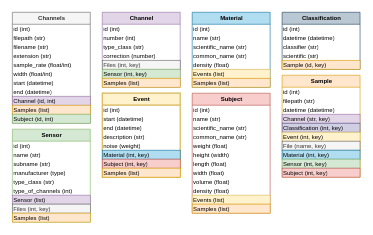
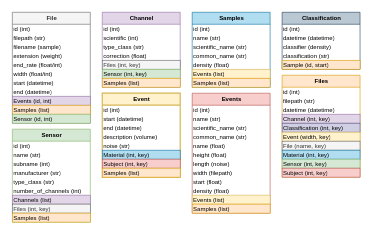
- <mxCell id="2" value="Channels" style="swimlane;fontStyle=1;childLayout=stackLayout;horizontal=1;startSize=20;horizontalStack=0;resizeParent=1;resizeParentMax=0;resizeLast=0;collapsible=0;marginBottom=0;whiteSpace=wrap;html=1;fillColor=#f5f5f5;fontColor=#333333;strokeColor=#666666;fontFamily=Arial;fontSize=10;spacing=0;spacingLeft=2;spacingTop=2;spacingBottom=2;" parent="1" vertex="1"><mxGeometry x="20" y="20" width="130" height="185" as="geometry" /></mxCell>
+ <mxCell id="2" value="File" style="swimlane;fontStyle=1;childLayout=stackLayout;horizontal=1;startSize=20;horizontalStack=0;resizeParent=1;resizeParentMax=0;resizeLast=0;collapsible=0;marginBottom=0;whiteSpace=wrap;html=1;fillColor=#f5f5f5;fontColor=#333333;strokeColor=#666666;fontFamily=Arial;fontSize=10;spacing=0;spacingLeft=2;spacingTop=2;spacingBottom=2;" parent="1" vertex="1"><mxGeometry x="20" y="20" width="130" height="185" as="geometry" /></mxCell>
- <mxCell id="71" value="Material" style="swimlane;fontStyle=1;childLayout=stackLayout;horizontal=1;startSize=20;horizontalStack=0;resizeParent=1;resizeParentMax=0;resizeLast=0;collapsible=0;marginBottom=0;whiteSpace=wrap;html=1;fillColor=#b1ddf0;strokeColor=#10739e;fontFamily=Arial;fontSize=10;spacing=0;spacingLeft=2;spacingTop=2;spacingBottom=2;" parent="1" vertex="1"><mxGeometry x="320" y="20" width="130" height="125" as="geometry" /></mxCell>
+ <mxCell id="71" value="Samples" style="swimlane;fontStyle=1;childLayout=stackLayout;horizontal=1;startSize=20;horizontalStack=0;resizeParent=1;resizeParentMax=0;resizeLast=0;collapsible=0;marginBottom=0;whiteSpace=wrap;html=1;fillColor=#b1ddf0;strokeColor=#10739e;fontFamily=Arial;fontSize=10;spacing=0;spacingLeft=2;spacingTop=2;spacingBottom=2;" parent="1" vertex="1"><mxGeometry x="320" y="20" width="130" height="125" as="geometry" /></mxCell>
- <mxCell id="16" value="number (int)" style="text;strokeColor=none;fillColor=none;align=left;verticalAlign=middle;spacingLeft=2;spacingRight=4;overflow=hidden;points=[[0,0.5],[1,0.5]];portConstraint=eastwest;rotatable=0;whiteSpace=wrap;html=1;fontStyle=0;fontFamily=Arial;fontSize=10;spacing=0;spacingTop=2;spacingBottom=2;" parent="14" vertex="1"><mxGeometry y="35" width="130" height="15" as="geometry" /></mxCell>
+ <mxCell id="16" value="scientific (int)" style="text;strokeColor=none;fillColor=none;align=left;verticalAlign=middle;spacingLeft=2;spacingRight=4;overflow=hidden;points=[[0,0.5],[1,0.5]];portConstraint=eastwest;rotatable=0;whiteSpace=wrap;html=1;fontStyle=0;fontFamily=Arial;fontSize=10;spacing=0;spacingTop=2;spacingBottom=2;" parent="14" vertex="1"><mxGeometry y="35" width="130" height="15" as="geometry" /></mxCell>
- <mxCell id="5" value="filename (str)" style="text;strokeColor=none;fillColor=none;align=left;verticalAlign=middle;spacingLeft=2;spacingRight=4;overflow=hidden;points=[[0,0.5],[1,0.5]];portConstraint=eastwest;rotatable=0;whiteSpace=wrap;html=1;fontStyle=0;fontFamily=Arial;fontSize=10;spacing=0;spacingTop=2;spacingBottom=2;" parent="2" vertex="1"><mxGeometry y="50" width="130" height="15" as="geometry" /></mxCell>
+ <mxCell id="5" value="filename (sample)" style="text;strokeColor=none;fillColor=none;align=left;verticalAlign=middle;spacingLeft=2;spacingRight=4;overflow=hidden;points=[[0,0.5],[1,0.5]];portConstraint=eastwest;rotatable=0;whiteSpace=wrap;html=1;fontStyle=0;fontFamily=Arial;fontSize=10;spacing=0;spacingTop=2;spacingBottom=2;" parent="2" vertex="1"><mxGeometry y="50" width="130" height="15" as="geometry" /></mxCell>
- <mxCell id="47" value="classifier (str)" style="text;strokeColor=none;fillColor=none;align=left;verticalAlign=middle;spacingLeft=2;spacingRight=4;overflow=hidden;points=[[0,0.5],[1,0.5]];portConstraint=eastwest;rotatable=0;whiteSpace=wrap;html=1;fontStyle=0;fontFamily=Arial;fontSize=10;spacing=0;spacingTop=2;spacingBottom=2;" parent="44" vertex="1"><mxGeometry y="50" width="130" height="15" as="geometry" /></mxCell>
+ <mxCell id="47" value="classifier (density)" style="text;strokeColor=none;fillColor=none;align=left;verticalAlign=middle;spacingLeft=2;spacingRight=4;overflow=hidden;points=[[0,0.5],[1,0.5]];portConstraint=eastwest;rotatable=0;whiteSpace=wrap;html=1;fontStyle=0;fontFamily=Arial;fontSize=10;spacing=0;spacingTop=2;spacingBottom=2;" parent="44" vertex="1"><mxGeometry y="50" width="130" height="15" as="geometry" /></mxCell>
- <mxCell id="6" value="extension (str)" style="text;strokeColor=none;fillColor=none;align=left;verticalAlign=middle;spacingLeft=2;spacingRight=4;overflow=hidden;points=[[0,0.5],[1,0.5]];portConstraint=eastwest;rotatable=0;whiteSpace=wrap;html=1;fontStyle=0;fontFamily=Arial;fontSize=10;spacing=0;spacingTop=2;spacingBottom=2;" parent="2" vertex="1"><mxGeometry y="65" width="130" height="15" as="geometry" /></mxCell>
+ <mxCell id="6" value="extension (weight)" style="text;strokeColor=none;fillColor=none;align=left;verticalAlign=middle;spacingLeft=2;spacingRight=4;overflow=hidden;points=[[0,0.5],[1,0.5]];portConstraint=eastwest;rotatable=0;whiteSpace=wrap;html=1;fontStyle=0;fontFamily=Arial;fontSize=10;spacing=0;spacingTop=2;spacingBottom=2;" parent="2" vertex="1"><mxGeometry y="65" width="130" height="15" as="geometry" /></mxCell>
- <mxCell id="18" value="correction (number)" style="text;strokeColor=none;fillColor=none;align=left;verticalAlign=middle;spacingLeft=2;spacingRight=4;overflow=hidden;points=[[0,0.5],[1,0.5]];portConstraint=eastwest;rotatable=0;whiteSpace=wrap;html=1;fontStyle=0;fontFamily=Arial;fontSize=10;spacing=0;spacingTop=2;spacingBottom=2;" parent="14" vertex="1"><mxGeometry y="65" width="130" height="15" as="geometry" /></mxCell>
+ <mxCell id="18" value="correction (float)" style="text;strokeColor=none;fillColor=none;align=left;verticalAlign=middle;spacingLeft=2;spacingRight=4;overflow=hidden;points=[[0,0.5],[1,0.5]];portConstraint=eastwest;rotatable=0;whiteSpace=wrap;html=1;fontStyle=0;fontFamily=Arial;fontSize=10;spacing=0;spacingTop=2;spacingBottom=2;" parent="14" vertex="1"><mxGeometry y="65" width="130" height="15" as="geometry" /></mxCell>
- <mxCell id="48" value="scientific (str)" style="text;strokeColor=none;fillColor=none;align=left;verticalAlign=middle;spacingLeft=2;spacingRight=4;overflow=hidden;points=[[0,0.5],[1,0.5]];portConstraint=eastwest;rotatable=0;whiteSpace=wrap;html=1;fontStyle=0;fontFamily=Arial;fontSize=10;spacing=0;spacingTop=2;spacingBottom=2;" parent="44" vertex="1"><mxGeometry y="65" width="130" height="15" as="geometry" /></mxCell>
+ <mxCell id="48" value="classification (str)" style="text;strokeColor=none;fillColor=none;align=left;verticalAlign=middle;spacingLeft=2;spacingRight=4;overflow=hidden;points=[[0,0.5],[1,0.5]];portConstraint=eastwest;rotatable=0;whiteSpace=wrap;html=1;fontStyle=0;fontFamily=Arial;fontSize=10;spacing=0;spacingTop=2;spacingBottom=2;" parent="44" vertex="1"><mxGeometry y="65" width="130" height="15" as="geometry" /></mxCell>
- <mxCell id="7" value="sample_rate (float/int)" style="text;strokeColor=none;fillColor=none;align=left;verticalAlign=middle;spacingLeft=2;spacingRight=4;overflow=hidden;points=[[0,0.5],[1,0.5]];portConstraint=eastwest;rotatable=0;whiteSpace=wrap;html=1;fontStyle=0;fontFamily=Arial;fontSize=10;spacing=0;spacingTop=2;spacingBottom=2;" parent="2" vertex="1"><mxGeometry y="80" width="130" height="15" as="geometry" /></mxCell>
+ <mxCell id="7" value="end_rate (float/int)" style="text;strokeColor=none;fillColor=none;align=left;verticalAlign=middle;spacingLeft=2;spacingRight=4;overflow=hidden;points=[[0,0.5],[1,0.5]];portConstraint=eastwest;rotatable=0;whiteSpace=wrap;html=1;fontStyle=0;fontFamily=Arial;fontSize=10;spacing=0;spacingTop=2;spacingBottom=2;" parent="2" vertex="1"><mxGeometry y="80" width="130" height="15" as="geometry" /></mxCell>
- <mxCell id="49" value="Sample (id, key)" style="text;strokeColor=#d79b00;fillColor=#ffe6cc;align=left;verticalAlign=middle;spacingLeft=2;spacingRight=4;overflow=hidden;points=[[0,0.5],[1,0.5]];portConstraint=eastwest;rotatable=0;whiteSpace=wrap;html=1;fontStyle=0;fontFamily=Arial;fontSize=10;spacing=0;spacingTop=2;spacingBottom=2;" parent="44" vertex="1"><mxGeometry y="80" width="130" height="15" as="geometry" /></mxCell>
+ <mxCell id="49" value="Sample (id, start)" style="text;strokeColor=#d79b00;fillColor=#ffe6cc;align=left;verticalAlign=middle;spacingLeft=2;spacingRight=4;overflow=hidden;points=[[0,0.5],[1,0.5]];portConstraint=eastwest;rotatable=0;whiteSpace=wrap;html=1;fontStyle=0;fontFamily=Arial;fontSize=10;spacing=0;spacingTop=2;spacingBottom=2;" parent="44" vertex="1"><mxGeometry y="80" width="130" height="15" as="geometry" /></mxCell>
- <mxCell id="50" value="Sample" style="swimlane;fontStyle=1;childLayout=stackLayout;horizontal=1;startSize=20;horizontalStack=0;resizeParent=1;resizeParentMax=0;resizeLast=0;collapsible=0;marginBottom=0;whiteSpace=wrap;html=1;fillColor=#ffe6cc;strokeColor=#d79b00;fontFamily=Arial;fontSize=10;spacing=0;spacingLeft=2;spacingTop=2;spacingBottom=2;" parent="1" vertex="1"><mxGeometry x="470" y="125" width="130" height="170" as="geometry" /></mxCell>
+ <mxCell id="50" value="Files" style="swimlane;fontStyle=1;childLayout=stackLayout;horizontal=1;startSize=20;horizontalStack=0;resizeParent=1;resizeParentMax=0;resizeLast=0;collapsible=0;marginBottom=0;whiteSpace=wrap;html=1;fillColor=#ffe6cc;strokeColor=#d79b00;fontFamily=Arial;fontSize=10;spacing=0;spacingLeft=2;spacingTop=2;spacingBottom=2;" parent="1" vertex="1"><mxGeometry x="470" y="125" width="130" height="170" as="geometry" /></mxCell>
- <mxCell id="22" value="Subject" style="swimlane;fontStyle=1;childLayout=stackLayout;horizontal=1;startSize=20;horizontalStack=0;resizeParent=1;resizeParentMax=0;resizeLast=0;collapsible=0;marginBottom=0;whiteSpace=wrap;html=1;fillColor=#f8cecc;strokeColor=#b85450;fontFamily=Arial;fontSize=10;spacing=0;spacingLeft=2;spacingTop=2;spacingBottom=2;" parent="1" vertex="1"><mxGeometry x="320" y="155" width="130" height="200" as="geometry" /></mxCell>
+ <mxCell id="22" value="Events" style="swimlane;fontStyle=1;childLayout=stackLayout;horizontal=1;startSize=20;horizontalStack=0;resizeParent=1;resizeParentMax=0;resizeLast=0;collapsible=0;marginBottom=0;whiteSpace=wrap;html=1;fillColor=#f8cecc;strokeColor=#b85450;fontFamily=Arial;fontSize=10;spacing=0;spacingLeft=2;spacingTop=2;spacingBottom=2;" parent="1" vertex="1"><mxGeometry x="320" y="155" width="130" height="200" as="geometry" /></mxCell>
- <mxCell id="11" value="Channel (id, int)" style="text;strokeColor=#9673a6;fillColor=#e1d5e7;align=left;verticalAlign=middle;spacingLeft=2;spacingRight=4;overflow=hidden;points=[[0,0.5],[1,0.5]];portConstraint=eastwest;rotatable=0;whiteSpace=wrap;html=1;fontStyle=0;fontFamily=Arial;fontSize=10;spacing=0;spacingTop=2;spacingBottom=2;" parent="2" vertex="1"><mxGeometry y="140" width="130" height="15" as="geometry" /></mxCell>
+ <mxCell id="11" value="Events (id, int)" style="text;strokeColor=#9673a6;fillColor=#e1d5e7;align=left;verticalAlign=middle;spacingLeft=2;spacingRight=4;overflow=hidden;points=[[0,0.5],[1,0.5]];portConstraint=eastwest;rotatable=0;whiteSpace=wrap;html=1;fontStyle=0;fontFamily=Arial;fontSize=10;spacing=0;spacingTop=2;spacingBottom=2;" parent="2" vertex="1"><mxGeometry y="140" width="130" height="15" as="geometry" /></mxCell>
- <mxCell id="13" value="Subject (id, int)" style="text;strokeColor=#82b366;fillColor=#d5e8d4;align=left;verticalAlign=middle;spacingLeft=2;spacingRight=4;overflow=hidden;points=[[0,0.5],[1,0.5]];portConstraint=eastwest;rotatable=0;whiteSpace=wrap;html=1;fontStyle=0;fontFamily=Arial;fontSize=10;spacing=0;spacingTop=2;spacingBottom=2;" parent="2" vertex="1"><mxGeometry y="170" width="130" height="15" as="geometry" /></mxCell>
+ <mxCell id="13" value="Sensor (id, int)" style="text;strokeColor=#82b366;fillColor=#d5e8d4;align=left;verticalAlign=middle;spacingLeft=2;spacingRight=4;overflow=hidden;points=[[0,0.5],[1,0.5]];portConstraint=eastwest;rotatable=0;whiteSpace=wrap;html=1;fontStyle=0;fontFamily=Arial;fontSize=10;spacing=0;spacingTop=2;spacingBottom=2;" parent="2" vertex="1"><mxGeometry y="170" width="130" height="15" as="geometry" /></mxCell>
- <mxCell id="54" value="Channel (str, key)" style="text;strokeColor=#9673a6;fillColor=#e1d5e7;align=left;verticalAlign=middle;spacingLeft=2;spacingRight=4;overflow=hidden;points=[[0,0.5],[1,0.5]];portConstraint=eastwest;rotatable=0;whiteSpace=wrap;html=1;fontStyle=0;fontFamily=Arial;fontSize=10;spacing=0;spacingTop=2;spacingBottom=2;" parent="50" vertex="1"><mxGeometry y="65" width="130" height="15" as="geometry" /></mxCell>
+ <mxCell id="54" value="Channel (int, key)" style="text;strokeColor=#9673a6;fillColor=#e1d5e7;align=left;verticalAlign=middle;spacingLeft=2;spacingRight=4;overflow=hidden;points=[[0,0.5],[1,0.5]];portConstraint=eastwest;rotatable=0;whiteSpace=wrap;html=1;fontStyle=0;fontFamily=Arial;fontSize=10;spacing=0;spacingTop=2;spacingBottom=2;" parent="50" vertex="1"><mxGeometry y="65" width="130" height="15" as="geometry" /></mxCell>
- <mxCell id="39" value="description (str)" style="text;strokeColor=none;fillColor=none;align=left;verticalAlign=middle;spacingLeft=2;spacingRight=4;overflow=hidden;points=[[0,0.5],[1,0.5]];portConstraint=eastwest;rotatable=0;whiteSpace=wrap;html=1;fontStyle=0;fontFamily=Arial;fontSize=10;spacing=0;spacingTop=2;spacingBottom=2;" parent="35" vertex="1"><mxGeometry y="65" width="130" height="15" as="geometry" /></mxCell>
+ <mxCell id="39" value="description (volume)" style="text;strokeColor=none;fillColor=none;align=left;verticalAlign=middle;spacingLeft=2;spacingRight=4;overflow=hidden;points=[[0,0.5],[1,0.5]];portConstraint=eastwest;rotatable=0;whiteSpace=wrap;html=1;fontStyle=0;fontFamily=Arial;fontSize=10;spacing=0;spacingTop=2;spacingBottom=2;" parent="35" vertex="1"><mxGeometry y="65" width="130" height="15" as="geometry" /></mxCell>
- <mxCell id="56" value="Event (int, key)" style="text;strokeColor=#d6b656;fillColor=#fff2cc;align=left;verticalAlign=middle;spacingLeft=2;spacingRight=4;overflow=hidden;points=[[0,0.5],[1,0.5]];portConstraint=eastwest;rotatable=0;whiteSpace=wrap;html=1;fontStyle=0;fontFamily=Arial;fontSize=10;spacing=0;spacingTop=2;spacingBottom=2;" parent="50" vertex="1"><mxGeometry y="95" width="130" height="15" as="geometry" /></mxCell>
+ <mxCell id="56" value="Event (width, key)" style="text;strokeColor=#d6b656;fillColor=#fff2cc;align=left;verticalAlign=middle;spacingLeft=2;spacingRight=4;overflow=hidden;points=[[0,0.5],[1,0.5]];portConstraint=eastwest;rotatable=0;whiteSpace=wrap;html=1;fontStyle=0;fontFamily=Arial;fontSize=10;spacing=0;spacingTop=2;spacingBottom=2;" parent="50" vertex="1"><mxGeometry y="95" width="130" height="15" as="geometry" /></mxCell>
- <mxCell id="40" value="noise (weight)" style="text;strokeColor=none;fillColor=none;align=left;verticalAlign=middle;spacingLeft=2;spacingRight=4;overflow=hidden;points=[[0,0.5],[1,0.5]];portConstraint=eastwest;rotatable=0;whiteSpace=wrap;html=1;fontStyle=0;fontFamily=Arial;fontSize=10;spacing=0;spacingTop=2;spacingBottom=2;" parent="35" vertex="1"><mxGeometry y="80" width="130" height="15" as="geometry" /></mxCell>
+ <mxCell id="40" value="noise (str)" style="text;strokeColor=none;fillColor=none;align=left;verticalAlign=middle;spacingLeft=2;spacingRight=4;overflow=hidden;points=[[0,0.5],[1,0.5]];portConstraint=eastwest;rotatable=0;whiteSpace=wrap;html=1;fontStyle=0;fontFamily=Arial;fontSize=10;spacing=0;spacingTop=2;spacingBottom=2;" parent="35" vertex="1"><mxGeometry y="80" width="130" height="15" as="geometry" /></mxCell>
- <mxCell id="27" value="weight (float)" style="text;strokeColor=none;fillColor=none;align=left;verticalAlign=middle;spacingLeft=2;spacingRight=4;overflow=hidden;points=[[0,0.5],[1,0.5]];portConstraint=eastwest;rotatable=0;whiteSpace=wrap;html=1;fontStyle=0;fontFamily=Arial;fontSize=10;spacing=0;spacingTop=2;spacingBottom=2;" parent="22" vertex="1"><mxGeometry y="80" width="130" height="15" as="geometry" /></mxCell>
+ <mxCell id="27" value="name (float)" style="text;strokeColor=none;fillColor=none;align=left;verticalAlign=middle;spacingLeft=2;spacingRight=4;overflow=hidden;points=[[0,0.5],[1,0.5]];portConstraint=eastwest;rotatable=0;whiteSpace=wrap;html=1;fontStyle=0;fontFamily=Arial;fontSize=10;spacing=0;spacingTop=2;spacingBottom=2;" parent="22" vertex="1"><mxGeometry y="80" width="130" height="15" as="geometry" /></mxCell>
- <mxCell id="28" value="height (width)" style="text;strokeColor=none;fillColor=none;align=left;verticalAlign=middle;spacingLeft=2;spacingRight=4;overflow=hidden;points=[[0,0.5],[1,0.5]];portConstraint=eastwest;rotatable=0;whiteSpace=wrap;html=1;fontStyle=0;fontFamily=Arial;fontSize=10;spacing=0;spacingTop=2;spacingBottom=2;" parent="22" vertex="1"><mxGeometry y="95" width="130" height="15" as="geometry" /></mxCell>
+ <mxCell id="28" value="height (float)" style="text;strokeColor=none;fillColor=none;align=left;verticalAlign=middle;spacingLeft=2;spacingRight=4;overflow=hidden;points=[[0,0.5],[1,0.5]];portConstraint=eastwest;rotatable=0;whiteSpace=wrap;html=1;fontStyle=0;fontFamily=Arial;fontSize=10;spacing=0;spacingTop=2;spacingBottom=2;" parent="22" vertex="1"><mxGeometry y="95" width="130" height="15" as="geometry" /></mxCell>
- <mxCell id="64" value="subname (str)" style="text;strokeColor=none;fillColor=none;align=left;verticalAlign=middle;spacingLeft=2;spacingRight=4;overflow=hidden;points=[[0,0.5],[1,0.5]];portConstraint=eastwest;rotatable=0;whiteSpace=wrap;html=1;fontStyle=0;fontFamily=Arial;fontSize=10;spacing=0;spacingTop=2;spacingBottom=2;" parent="61" vertex="1"><mxGeometry y="50" width="130" height="15" as="geometry" /></mxCell>
+ <mxCell id="64" value="subname (int)" style="text;strokeColor=none;fillColor=none;align=left;verticalAlign=middle;spacingLeft=2;spacingRight=4;overflow=hidden;points=[[0,0.5],[1,0.5]];portConstraint=eastwest;rotatable=0;whiteSpace=wrap;html=1;fontStyle=0;fontFamily=Arial;fontSize=10;spacing=0;spacingTop=2;spacingBottom=2;" parent="61" vertex="1"><mxGeometry y="50" width="130" height="15" as="geometry" /></mxCell>
- <mxCell id="29" value="length (float)" style="text;strokeColor=none;fillColor=none;align=left;verticalAlign=middle;spacingLeft=2;spacingRight=4;overflow=hidden;points=[[0,0.5],[1,0.5]];portConstraint=eastwest;rotatable=0;whiteSpace=wrap;html=1;fontStyle=0;fontFamily=Arial;fontSize=10;spacing=0;spacingTop=2;spacingBottom=2;" parent="22" vertex="1"><mxGeometry y="110" width="130" height="15" as="geometry" /></mxCell>
+ <mxCell id="29" value="length (noise)" style="text;strokeColor=none;fillColor=none;align=left;verticalAlign=middle;spacingLeft=2;spacingRight=4;overflow=hidden;points=[[0,0.5],[1,0.5]];portConstraint=eastwest;rotatable=0;whiteSpace=wrap;html=1;fontStyle=0;fontFamily=Arial;fontSize=10;spacing=0;spacingTop=2;spacingBottom=2;" parent="22" vertex="1"><mxGeometry y="110" width="130" height="15" as="geometry" /></mxCell>
- <mxCell id="65" value="manufacturer (type)" style="text;strokeColor=none;fillColor=none;align=left;verticalAlign=middle;spacingLeft=2;spacingRight=4;overflow=hidden;points=[[0,0.5],[1,0.5]];portConstraint=eastwest;rotatable=0;whiteSpace=wrap;html=1;fontStyle=0;fontFamily=Arial;fontSize=10;spacing=0;spacingTop=2;spacingBottom=2;" parent="61" vertex="1"><mxGeometry y="65" width="130" height="15" as="geometry" /></mxCell>
+ <mxCell id="65" value="manufacturer (str)" style="text;strokeColor=none;fillColor=none;align=left;verticalAlign=middle;spacingLeft=2;spacingRight=4;overflow=hidden;points=[[0,0.5],[1,0.5]];portConstraint=eastwest;rotatable=0;whiteSpace=wrap;html=1;fontStyle=0;fontFamily=Arial;fontSize=10;spacing=0;spacingTop=2;spacingBottom=2;" parent="61" vertex="1"><mxGeometry y="65" width="130" height="15" as="geometry" /></mxCell>
- <mxCell id="30" value="width (float)" style="text;strokeColor=none;fillColor=none;align=left;verticalAlign=middle;spacingLeft=2;spacingRight=4;overflow=hidden;points=[[0,0.5],[1,0.5]];portConstraint=eastwest;rotatable=0;whiteSpace=wrap;html=1;fontStyle=0;fontFamily=Arial;fontSize=10;spacing=0;spacingTop=2;spacingBottom=2;" parent="22" vertex="1"><mxGeometry y="125" width="130" height="15" as="geometry" /></mxCell>
+ <mxCell id="30" value="width (filepath)" style="text;strokeColor=none;fillColor=none;align=left;verticalAlign=middle;spacingLeft=2;spacingRight=4;overflow=hidden;points=[[0,0.5],[1,0.5]];portConstraint=eastwest;rotatable=0;whiteSpace=wrap;html=1;fontStyle=0;fontFamily=Arial;fontSize=10;spacing=0;spacingTop=2;spacingBottom=2;" parent="22" vertex="1"><mxGeometry y="125" width="130" height="15" as="geometry" /></mxCell>
- <mxCell id="31" value="volume (float)" style="text;strokeColor=none;fillColor=none;align=left;verticalAlign=middle;spacingLeft=2;spacingRight=4;overflow=hidden;points=[[0,0.5],[1,0.5]];portConstraint=eastwest;rotatable=0;whiteSpace=wrap;html=1;fontStyle=0;fontFamily=Arial;fontSize=10;spacing=0;spacingTop=2;spacingBottom=2;" parent="22" vertex="1"><mxGeometry y="140" width="130" height="15" as="geometry" /></mxCell>
+ <mxCell id="31" value="start (float)" style="text;strokeColor=none;fillColor=none;align=left;verticalAlign=middle;spacingLeft=2;spacingRight=4;overflow=hidden;points=[[0,0.5],[1,0.5]];portConstraint=eastwest;rotatable=0;whiteSpace=wrap;html=1;fontStyle=0;fontFamily=Arial;fontSize=10;spacing=0;spacingTop=2;spacingBottom=2;" parent="22" vertex="1"><mxGeometry y="140" width="130" height="15" as="geometry" /></mxCell>
- <mxCell id="67" value="type_of_channels (int)" style="text;strokeColor=none;fillColor=none;align=left;verticalAlign=middle;spacingLeft=2;spacingRight=4;overflow=hidden;points=[[0,0.5],[1,0.5]];portConstraint=eastwest;rotatable=0;whiteSpace=wrap;html=1;fontStyle=0;fontFamily=Arial;fontSize=10;spacing=0;spacingTop=2;spacingBottom=2;" parent="61" vertex="1"><mxGeometry y="95" width="130" height="15" as="geometry" /></mxCell>
+ <mxCell id="67" value="number_of_channels (int)" style="text;strokeColor=none;fillColor=none;align=left;verticalAlign=middle;spacingLeft=2;spacingRight=4;overflow=hidden;points=[[0,0.5],[1,0.5]];portConstraint=eastwest;rotatable=0;whiteSpace=wrap;html=1;fontStyle=0;fontFamily=Arial;fontSize=10;spacing=0;spacingTop=2;spacingBottom=2;" parent="61" vertex="1"><mxGeometry y="95" width="130" height="15" as="geometry" /></mxCell>
- <mxCell id="68" value="Sensor (list)" style="text;strokeColor=#9673a6;fillColor=#e1d5e7;align=left;verticalAlign=middle;spacingLeft=2;spacingRight=4;overflow=hidden;points=[[0,0.5],[1,0.5]];portConstraint=eastwest;rotatable=0;whiteSpace=wrap;html=1;fontStyle=0;fontFamily=Arial;fontSize=10;spacing=0;spacingTop=2;spacingBottom=2;" parent="61" vertex="1"><mxGeometry y="110" width="130" height="15" as="geometry" /></mxCell>
+ <mxCell id="68" value="Channels (list)" style="text;strokeColor=#9673a6;fillColor=#e1d5e7;align=left;verticalAlign=middle;spacingLeft=2;spacingRight=4;overflow=hidden;points=[[0,0.5],[1,0.5]];portConstraint=eastwest;rotatable=0;whiteSpace=wrap;html=1;fontStyle=0;fontFamily=Arial;fontSize=10;spacing=0;spacingTop=2;spacingBottom=2;" parent="61" vertex="1"><mxGeometry y="110" width="130" height="15" as="geometry" /></mxCell>
